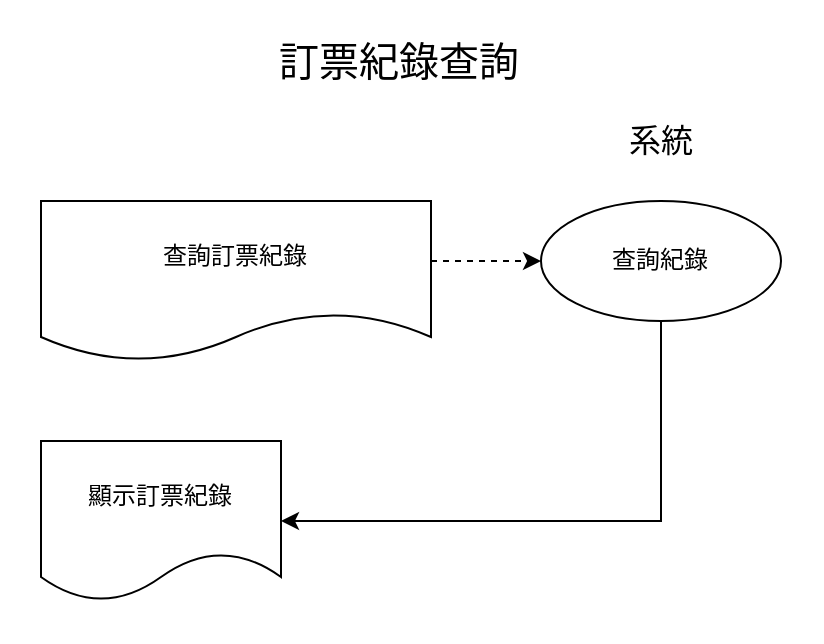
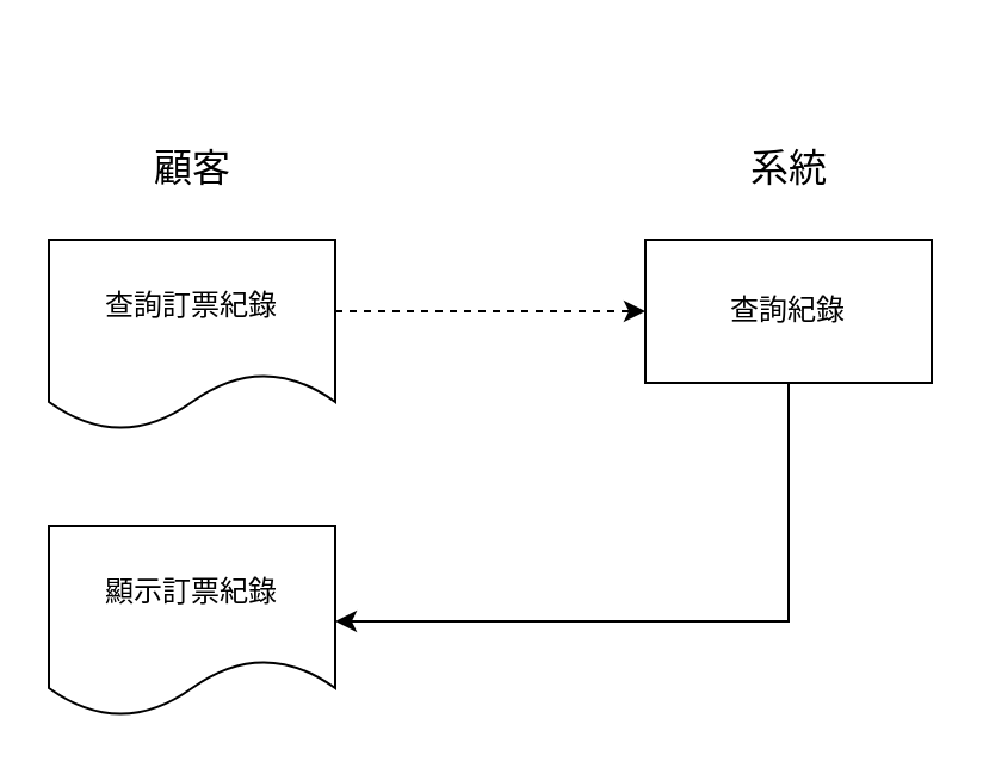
- <mxCell id="2" value="&lt;font style=&quot;font-size: 20px&quot;&gt;訂票紀錄查詢&lt;/font&gt;" style="text;html=1;align=center;verticalAlign=middle;resizable=0;points=[];autosize=1;" vertex="1" parent="1"><mxGeometry x="129" y="20" width="140" height="20" as="geometry" /></mxCell>
+ <mxCell id="3" value="&lt;font style=&quot;font-size: 16px&quot;&gt;顧客&lt;/font&gt;" style="text;html=1;align=center;verticalAlign=middle;resizable=0;points=[];autosize=1;" vertex="1" parent="1"><mxGeometry x="55" y="60" width="50" height="20" as="geometry" /></mxCell>
- <mxCell id="8" value="查詢紀錄" style="ellipse;whiteSpace=wrap;html=1;" vertex="1" parent="1"><mxGeometry x="270" y="100" width="120" height="60" as="geometry" /></mxCell>
+ <mxCell id="8" value="查詢紀錄" style="rounded=0;whiteSpace=wrap;html=1;" vertex="1" parent="1"><mxGeometry x="270" y="100" width="120" height="60" as="geometry" /></mxCell>
- <mxCell id="6" value="查詢訂票紀錄" style="shape=document;whiteSpace=wrap;html=1;boundedLbl=1;" vertex="1" parent="1"><mxGeometry x="20" y="100" width="195" height="80" as="geometry" /></mxCell>
+ <mxCell id="6" value="查詢訂票紀錄" style="shape=document;whiteSpace=wrap;html=1;boundedLbl=1;" vertex="1" parent="1"><mxGeometry x="20" y="100" width="120" height="80" as="geometry" /></mxCell>
